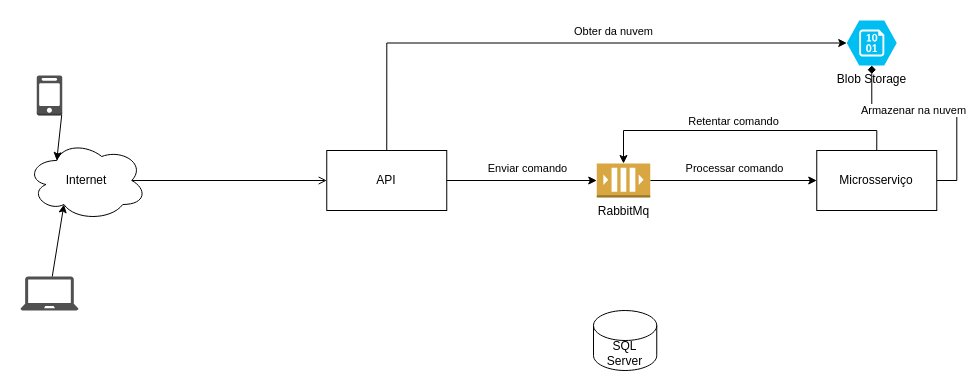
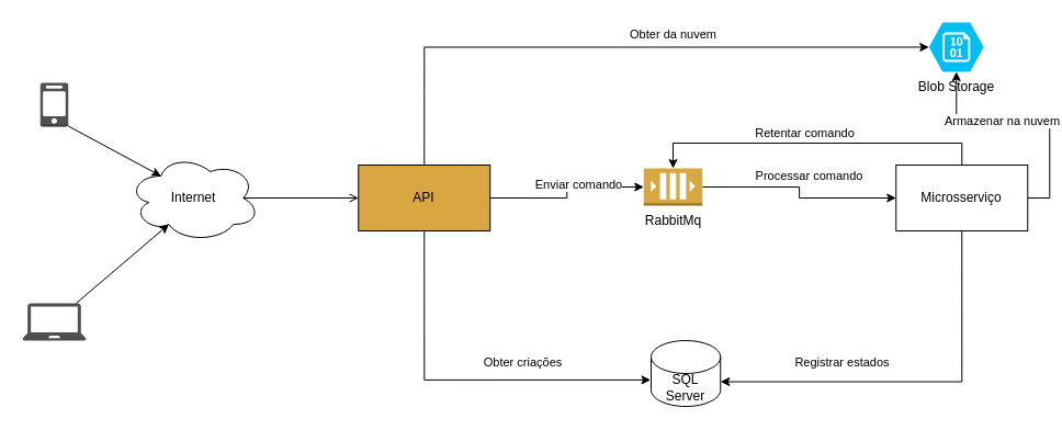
- <mxCell id="3" style="edgeStyle=orthogonalEdgeStyle;rounded=0;orthogonalLoop=1;jettySize=auto;html=1;exitX=1;exitY=0.5;exitDx=0;exitDy=0;entryX=0.5;entryY=1;entryDx=0;entryDy=0;entryPerimeter=0;endArrow=diamond;" edge="1" parent="1" source="17" target="18"><mxGeometry relative="1" as="geometry" /></mxCell>
+ <mxCell id="3" style="edgeStyle=orthogonalEdgeStyle;rounded=0;orthogonalLoop=1;jettySize=auto;html=1;exitX=1;exitY=0.5;exitDx=0;exitDy=0;entryX=0.5;entryY=1;entryDx=0;entryDy=0;entryPerimeter=0;" edge="1" parent="1" source="17" target="18"><mxGeometry relative="1" as="geometry" /></mxCell>
- <mxCell id="6" value="Internet" style="ellipse;shape=cloud;whiteSpace=wrap;html=1;" vertex="1" parent="1"><mxGeometry x="26.25" y="140" width="120" height="80" as="geometry" /></mxCell>
+ <mxCell id="6" value="Internet" style="ellipse;shape=cloud;whiteSpace=wrap;html=1;" vertex="1" parent="1"><mxGeometry x="116.25" y="140" width="120" height="80" as="geometry" /></mxCell>
- <mxCell id="2" value="&lt;font style=&quot;vertical-align: inherit;&quot;&gt;&lt;font style=&quot;vertical-align: inherit;&quot;&gt;API&lt;/font&gt;&lt;/font&gt;" style="rounded=0;whiteSpace=wrap;html=1;" vertex="1" parent="1"><mxGeometry x="326.25" y="150" width="120" height="60" as="geometry" /></mxCell>
+ <mxCell id="2" value="&lt;font style=&quot;vertical-align: inherit;&quot;&gt;&lt;font style=&quot;vertical-align: inherit;&quot;&gt;API&lt;/font&gt;&lt;/font&gt;" style="rounded=0;whiteSpace=wrap;html=1;fillColor=#d9a741;" vertex="1" parent="1"><mxGeometry x="326.25" y="150" width="120" height="60" as="geometry" /></mxCell>
- <mxCell id="12" value="RabbitMq" style="outlineConnect=0;dashed=0;verticalLabelPosition=bottom;verticalAlign=top;align=center;html=1;shape=mxgraph.aws3.queue;fillColor=#D9A741;gradientColor=none;" vertex="1" parent="1"><mxGeometry x="596.25" y="163" width="53.5" height="34" as="geometry" /></mxCell>
+ <mxCell id="12" value="RabbitMq" style="outlineConnect=0;dashed=0;verticalLabelPosition=bottom;verticalAlign=top;align=center;html=1;shape=mxgraph.aws3.queue;fillColor=#D9A741;gradientColor=none;" vertex="1" parent="1"><mxGeometry x="586.25" y="153" width="53.5" height="34" as="geometry" /></mxCell>
+ <mxCell id="15" style="edgeStyle=orthogonalEdgeStyle;rounded=0;orthogonalLoop=1;jettySize=auto;html=1;exitX=0.5;exitY=1;exitDx=0;exitDy=0;entryX=-0.007;entryY=0.598;entryDx=0;entryDy=0;entryPerimeter=0;startArrow=none;startFill=0;strokeWidth=1;curved=0;endArrow=classic;endFill=1;" edge="1" parent="1" source="2" target="9"><mxGeometry relative="1" as="geometry" /></mxCell>
+ <mxCell id="16" value="Obter criações" style="edgeLabel;html=1;align=center;verticalAlign=middle;resizable=0;points=[];" vertex="1" connectable="0" parent="15"><mxGeometry x="0.226" y="2" relative="1" as="geometry"><mxPoint x="15" y="-14" as="offset" /></mxGeometry></mxCell>
+ <mxCell id="23" style="edgeStyle=orthogonalEdgeStyle;rounded=0;orthogonalLoop=1;jettySize=auto;html=1;exitX=0.5;exitY=1;exitDx=0;exitDy=0;entryX=1;entryY=0;entryDx=0;entryDy=37.5;entryPerimeter=0;" edge="1" parent="1" source="17" target="9"><mxGeometry relative="1" as="geometry" /></mxCell>
+ <mxCell id="24" value="Registrar estados" style="edgeLabel;html=1;align=center;verticalAlign=middle;resizable=0;points=[];" vertex="1" connectable="0" parent="23"><mxGeometry x="0.35" relative="1" as="geometry"><mxPoint x="-6" y="-18" as="offset" /></mxGeometry></mxCell>
